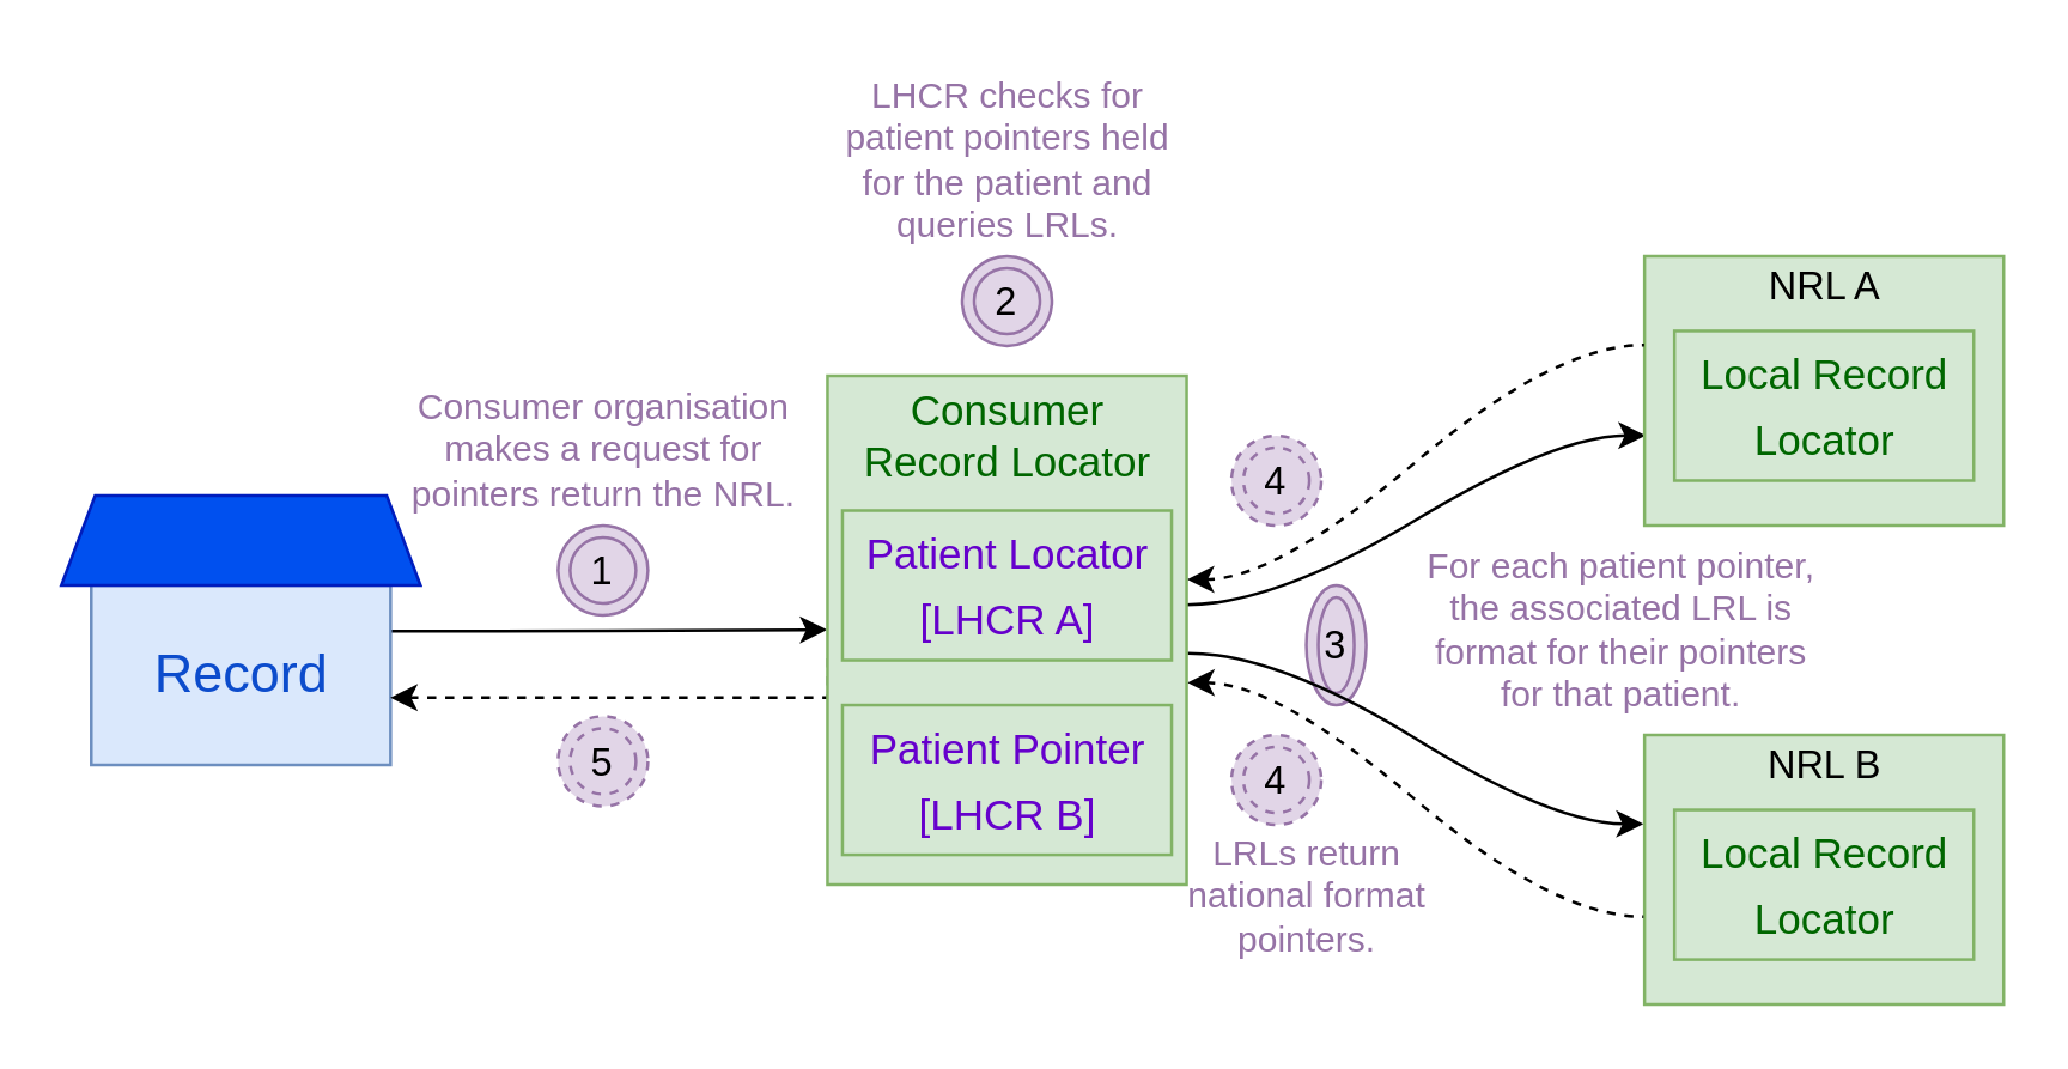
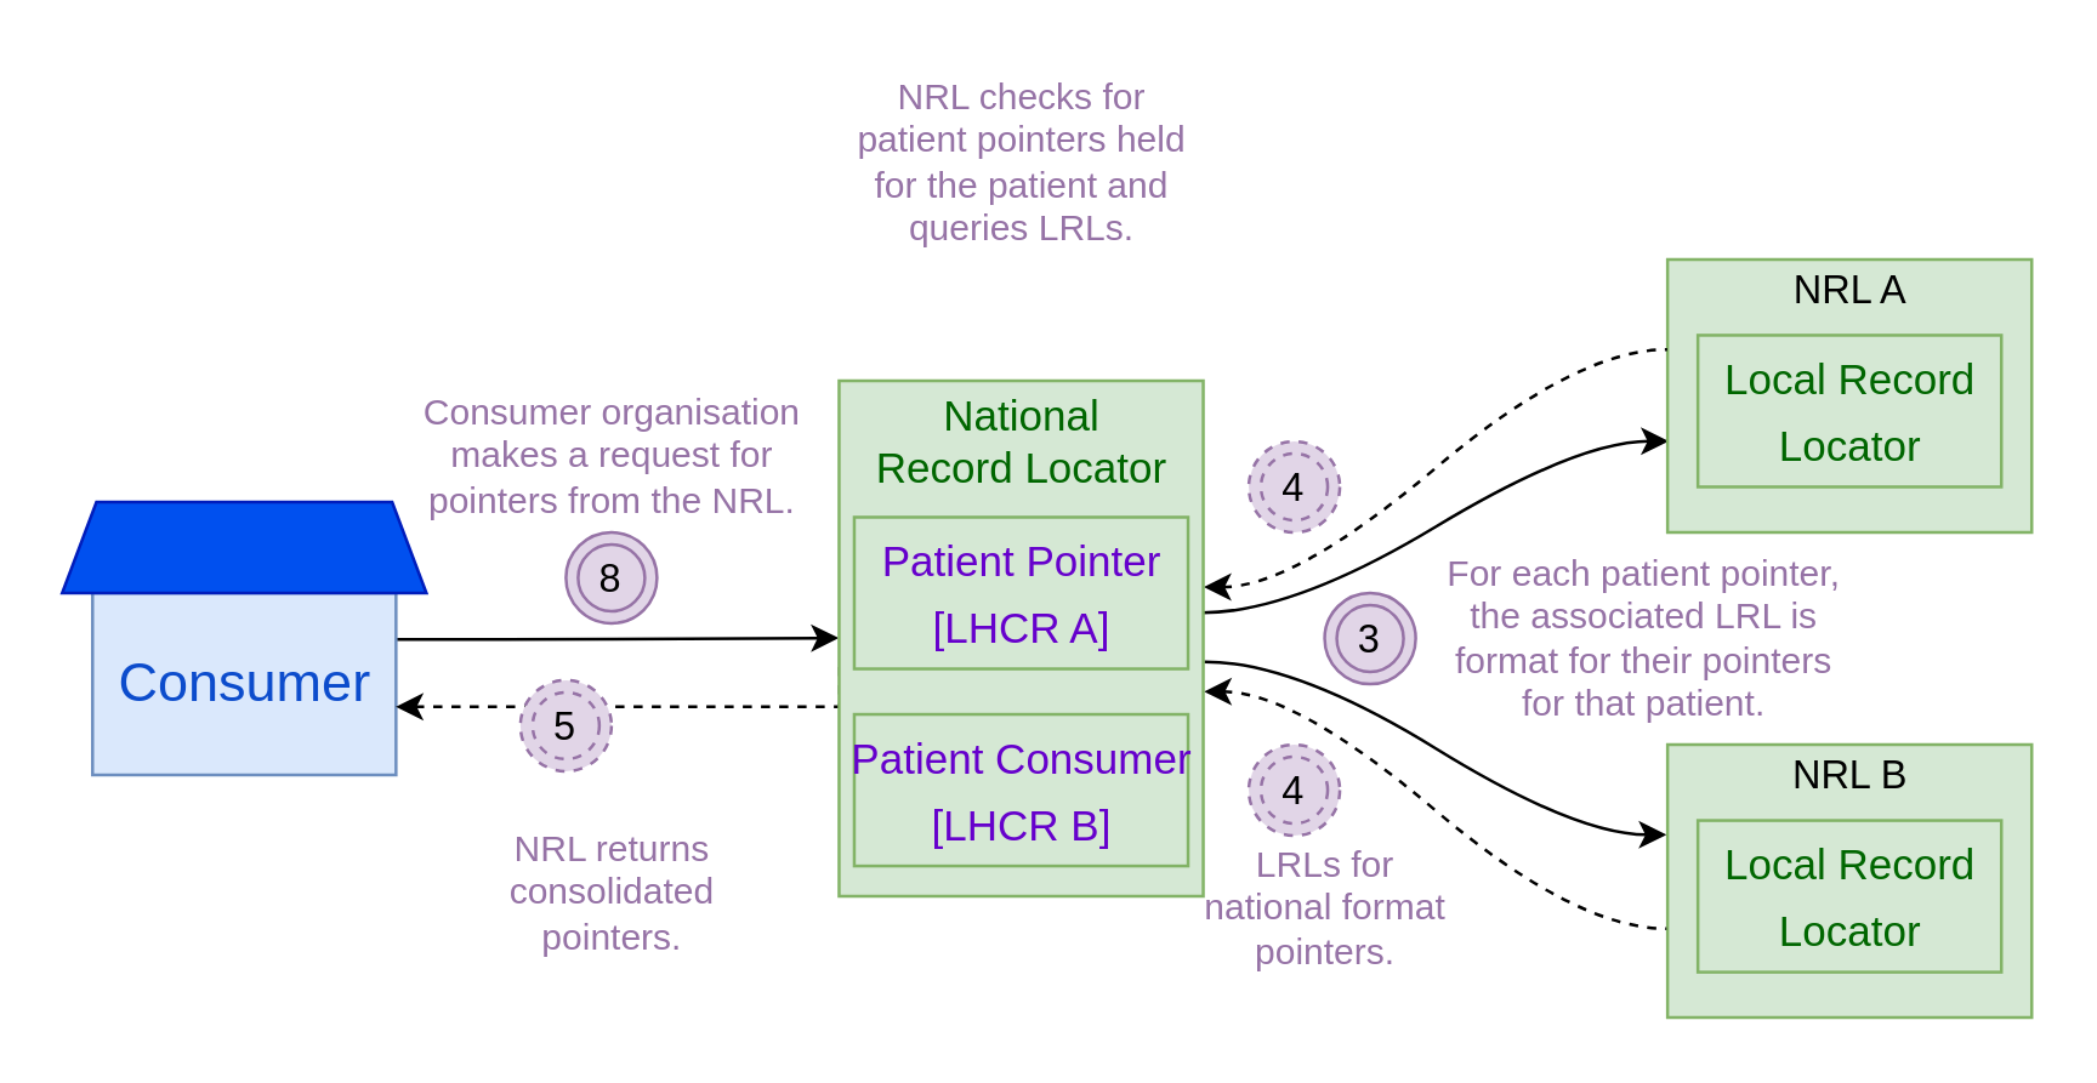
- <mxCell id="13" value="LHCR checks for&lt;br&gt;patient pointers held&lt;br&gt;for the patient and&lt;br&gt;queries LRLs." style="text;strokeColor=none;fillColor=none;html=1;fontSize=12;fontStyle=0;verticalAlign=middle;align=center;fontColor=#9673A6;" parent="1" vertex="1"><mxGeometry x="271" y="20" width="130" height="65" as="geometry" /></mxCell>
+ <mxCell id="13" value="NRL checks for&lt;br&gt;patient pointers held&lt;br&gt;for the patient and&lt;br&gt;queries LRLs." style="text;strokeColor=none;fillColor=none;html=1;fontSize=12;fontStyle=0;verticalAlign=middle;align=center;fontColor=#9673A6;" parent="1" vertex="1"><mxGeometry x="271" y="20" width="130" height="65" as="geometry" /></mxCell>
- <mxCell id="15" value="2" style="ellipse;shape=doubleEllipse;whiteSpace=wrap;html=1;aspect=fixed;fontSize=13;fillColor=#E1D5E7;strokeColor=#9673A6;" parent="1" vertex="1"><mxGeometry x="321" y="85" width="30" height="30" as="geometry" /></mxCell>
- <mxCell id="29" value="&lt;span style=&quot;color: rgb(0 , 102 , 0) ; font-size: 14px&quot;&gt;Consumer&lt;/span&gt;&lt;br style=&quot;color: rgb(0 , 102 , 0) ; font-size: 14px&quot;&gt;&lt;span style=&quot;color: rgb(0 , 102 , 0) ; font-size: 14px&quot;&gt;Record Locator&lt;/span&gt;" style="text;html=1;align=center;verticalAlign=middle;resizable=0;points=[];autosize=1;fontSize=13;" parent="1" vertex="1"><mxGeometry x="281" y="125" width="110" height="40" as="geometry" /></mxCell>
+ <mxCell id="29" value="&lt;span style=&quot;color: rgb(0 , 102 , 0) ; font-size: 14px&quot;&gt;National&lt;/span&gt;&lt;br style=&quot;color: rgb(0 , 102 , 0) ; font-size: 14px&quot;&gt;&lt;span style=&quot;color: rgb(0 , 102 , 0) ; font-size: 14px&quot;&gt;Record Locator&lt;/span&gt;" style="text;html=1;align=center;verticalAlign=middle;resizable=0;points=[];autosize=1;fontSize=13;" parent="1" vertex="1"><mxGeometry x="281" y="125" width="110" height="40" as="geometry" /></mxCell>
- <mxCell id="7" value="Consumer organisation&lt;br&gt;makes a request for&lt;br&gt;pointers return the NRL." style="text;strokeColor=none;fillColor=none;html=1;fontSize=12;fontStyle=0;verticalAlign=middle;align=center;fontColor=#9673A6;" parent="1" vertex="1"><mxGeometry x="136" y="125" width="130" height="50" as="geometry" /></mxCell>
+ <mxCell id="7" value="Consumer organisation&lt;br&gt;makes a request for&lt;br&gt;pointers from the NRL." style="text;strokeColor=none;fillColor=none;html=1;fontSize=12;fontStyle=0;verticalAlign=middle;align=center;fontColor=#9673A6;" parent="1" vertex="1"><mxGeometry x="136" y="125" width="130" height="50" as="geometry" /></mxCell>
- <mxCell id="6" value="1" style="ellipse;shape=doubleEllipse;whiteSpace=wrap;html=1;aspect=fixed;fontSize=13;fillColor=#E1D5E7;strokeColor=#9673A6;" parent="1" vertex="1"><mxGeometry x="186" y="175" width="30" height="30" as="geometry" /></mxCell>
+ <mxCell id="6" value="8" style="ellipse;shape=doubleEllipse;whiteSpace=wrap;html=1;aspect=fixed;fontSize=13;fillColor=#E1D5E7;strokeColor=#9673A6;" parent="1" vertex="1"><mxGeometry x="186" y="175" width="30" height="30" as="geometry" /></mxCell>
- <mxCell id="30" value="&lt;font style=&quot;font-size: 14px&quot;&gt;&lt;font color=&quot;#6600cc&quot;&gt;Patient Locator&lt;br&gt;[LHCR A]&lt;/font&gt;&lt;br&gt;&lt;/font&gt;" style="text;html=1;align=center;verticalAlign=middle;resizable=0;points=[];autosize=1;fontSize=18;fillColor=#d5e8d4;strokeColor=#82B366;" parent="1" vertex="1"><mxGeometry x="281" y="170" width="110" height="50" as="geometry" /></mxCell>
+ <mxCell id="30" value="&lt;font style=&quot;font-size: 14px&quot;&gt;&lt;font color=&quot;#6600cc&quot;&gt;Patient Pointer&lt;br&gt;[LHCR A]&lt;/font&gt;&lt;br&gt;&lt;/font&gt;" style="text;html=1;align=center;verticalAlign=middle;resizable=0;points=[];autosize=1;fontSize=18;fillColor=#d5e8d4;strokeColor=#82B366;" parent="1" vertex="1"><mxGeometry x="281" y="170" width="110" height="50" as="geometry" /></mxCell>
- <mxCell id="12" value="3" style="ellipse;shape=doubleEllipse;whiteSpace=wrap;html=1;aspect=fixed;fontSize=13;fillColor=#E1D5E7;strokeColor=#9673A6;" parent="1" vertex="1"><mxGeometry x="436" y="195" width="20" height="40" as="geometry" /></mxCell>
+ <mxCell id="12" value="3" style="ellipse;shape=doubleEllipse;whiteSpace=wrap;html=1;aspect=fixed;fontSize=13;fillColor=#E1D5E7;strokeColor=#9673A6;" parent="1" vertex="1"><mxGeometry x="436" y="195" width="30" height="30" as="geometry" /></mxCell>
- <mxCell id="4" value="&lt;font color=&quot;#0c4ccc&quot; style=&quot;font-size: 18px&quot;&gt;Record&lt;/font&gt;" style="text;html=1;align=center;verticalAlign=middle;resizable=0;points=[];autosize=1;fontSize=18;" parent="1" vertex="1"><mxGeometry x="30" y="210" width="100" height="30" as="geometry" /></mxCell>
+ <mxCell id="4" value="&lt;font color=&quot;#0c4ccc&quot; style=&quot;font-size: 18px&quot;&gt;Consumer&lt;/font&gt;" style="text;html=1;align=center;verticalAlign=middle;resizable=0;points=[];autosize=1;fontSize=18;" parent="1" vertex="1"><mxGeometry x="30" y="210" width="100" height="30" as="geometry" /></mxCell>
- <mxCell id="25" value="5" style="ellipse;shape=doubleEllipse;whiteSpace=wrap;html=1;aspect=fixed;fontSize=13;fillColor=#E1D5E7;strokeColor=#9673A6;dashed=1;" parent="1" vertex="1"><mxGeometry x="186" y="238.75" width="30" height="30" as="geometry" /></mxCell>
+ <mxCell id="25" value="5" style="ellipse;shape=doubleEllipse;whiteSpace=wrap;html=1;aspect=fixed;fontSize=13;fillColor=#E1D5E7;strokeColor=#9673A6;dashed=1;" parent="1" vertex="1"><mxGeometry x="171" y="223.75" width="30" height="30" as="geometry" /></mxCell>
- <mxCell id="31" value="&lt;font style=&quot;font-size: 14px&quot;&gt;&lt;font color=&quot;#6600cc&quot;&gt;Patient Pointer&lt;br&gt;[LHCR B]&lt;/font&gt;&lt;br&gt;&lt;/font&gt;" style="text;html=1;align=center;verticalAlign=middle;resizable=0;points=[];autosize=1;fontSize=18;fillColor=#d5e8d4;strokeColor=#82B366;" parent="1" vertex="1"><mxGeometry x="281" y="235" width="110" height="50" as="geometry" /></mxCell>
+ <mxCell id="31" value="&lt;font style=&quot;font-size: 14px&quot;&gt;&lt;font color=&quot;#6600cc&quot;&gt;Patient Consumer&lt;br&gt;[LHCR B]&lt;/font&gt;&lt;br&gt;&lt;/font&gt;" style="text;html=1;align=center;verticalAlign=middle;resizable=0;points=[];autosize=1;fontSize=18;fillColor=#d5e8d4;strokeColor=#82B366;" parent="1" vertex="1"><mxGeometry x="281" y="235" width="110" height="50" as="geometry" /></mxCell>
+ <mxCell id="26" value="NRL returns&lt;br&gt;consolidated&lt;br&gt;pointers." style="text;strokeColor=none;fillColor=none;html=1;fontSize=12;fontStyle=0;verticalAlign=middle;align=center;fontColor=#9673A6;" parent="1" vertex="1"><mxGeometry x="131" y="268.75" width="140" height="50" as="geometry" /></mxCell>
- <mxCell id="23" value="LRLs return&lt;br&gt;national format&lt;br&gt;pointers." style="text;strokeColor=none;fillColor=none;html=1;fontSize=12;fontStyle=0;verticalAlign=middle;align=center;fontColor=#9673A6;" parent="1" vertex="1"><mxGeometry x="386" y="275" width="100" height="47.5" as="geometry" /></mxCell>
+ <mxCell id="23" value="LRLs for&lt;br&gt;national format&lt;br&gt;pointers." style="text;strokeColor=none;fillColor=none;html=1;fontSize=12;fontStyle=0;verticalAlign=middle;align=center;fontColor=#9673A6;" parent="1" vertex="1"><mxGeometry x="386" y="275" width="100" height="47.5" as="geometry" /></mxCell>
